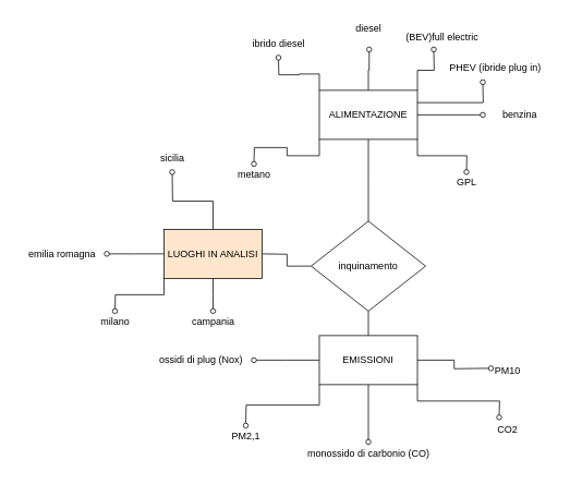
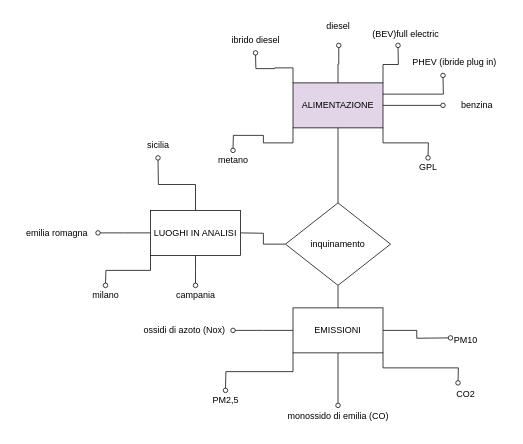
- <mxCell id="13" value="ALIMENTAZIONE" style="rounded=0;whiteSpace=wrap;html=1;" vertex="1" parent="1"><mxGeometry x="390" y="110" width="120" height="60" as="geometry" /></mxCell>
+ <mxCell id="13" value="ALIMENTAZIONE" style="rounded=0;whiteSpace=wrap;html=1;fillColor=#e1d5e7;" vertex="1" parent="1"><mxGeometry x="390" y="110" width="120" height="60" as="geometry" /></mxCell>
- <mxCell id="35" value="LUOGHI IN ANALISI" style="rounded=0;whiteSpace=wrap;html=1;fillColor=#ffe6cc;" vertex="1" parent="1"><mxGeometry x="200" y="280" width="120" height="60" as="geometry" /></mxCell>
+ <mxCell id="35" value="LUOGHI IN ANALISI" style="rounded=0;whiteSpace=wrap;html=1;" vertex="1" parent="1"><mxGeometry x="200" y="280" width="120" height="60" as="geometry" /></mxCell>
- <mxCell id="23" value="ossidi di plug (Nox)" style="text;html=1;align=center;verticalAlign=middle;resizable=0;points=[];autosize=1;strokeColor=none;fillColor=none;" vertex="1" parent="1"><mxGeometry x="180" y="425" width="130" height="30" as="geometry" /></mxCell>
+ <mxCell id="23" value="ossidi di azoto (Nox)" style="text;html=1;align=center;verticalAlign=middle;resizable=0;points=[];autosize=1;strokeColor=none;fillColor=none;" vertex="1" parent="1"><mxGeometry x="180" y="425" width="130" height="30" as="geometry" /></mxCell>
- <mxCell id="26" value="PM2,1" style="text;html=1;align=center;verticalAlign=middle;resizable=0;points=[];autosize=1;strokeColor=none;fillColor=none;" vertex="1" parent="1"><mxGeometry x="270" y="518" width="60" height="30" as="geometry" /></mxCell>
+ <mxCell id="26" value="PM2,5" style="text;html=1;align=center;verticalAlign=middle;resizable=0;points=[];autosize=1;strokeColor=none;fillColor=none;" vertex="1" parent="1"><mxGeometry x="270" y="518" width="60" height="30" as="geometry" /></mxCell>
- <mxCell id="24" value="monossido di carbonio (CO)" style="text;html=1;align=center;verticalAlign=middle;resizable=0;points=[];autosize=1;strokeColor=none;fillColor=none;" vertex="1" parent="1"><mxGeometry x="365" y="540" width="170" height="30" as="geometry" /></mxCell>
+ <mxCell id="24" value="monossido di emilia (CO)" style="text;html=1;align=center;verticalAlign=middle;resizable=0;points=[];autosize=1;strokeColor=none;fillColor=none;" vertex="1" parent="1"><mxGeometry x="365" y="540" width="170" height="30" as="geometry" /></mxCell>
